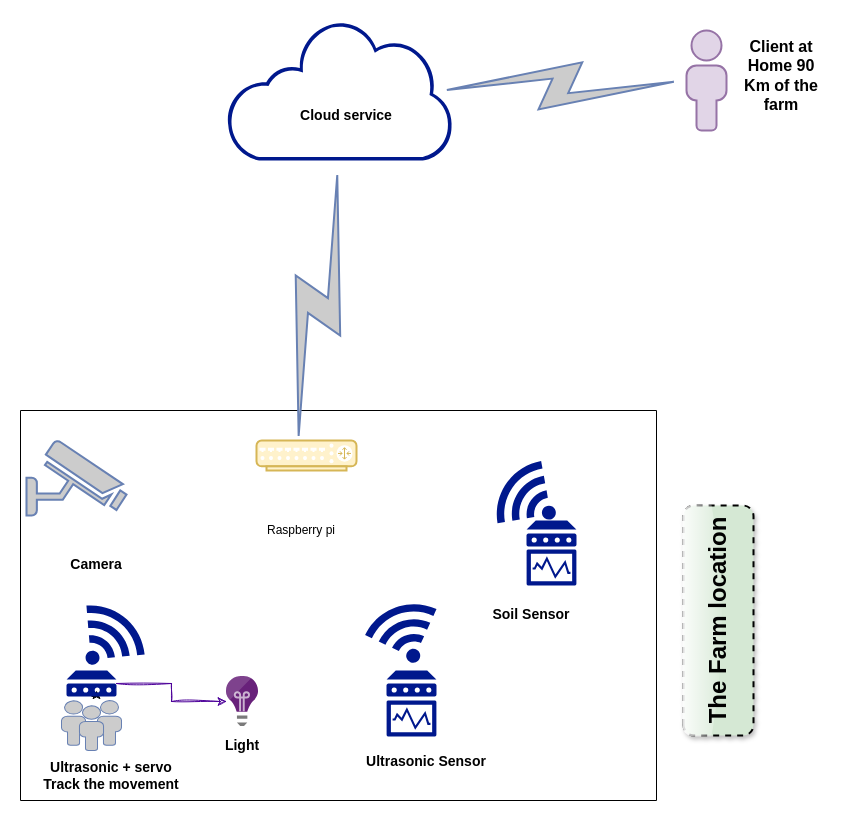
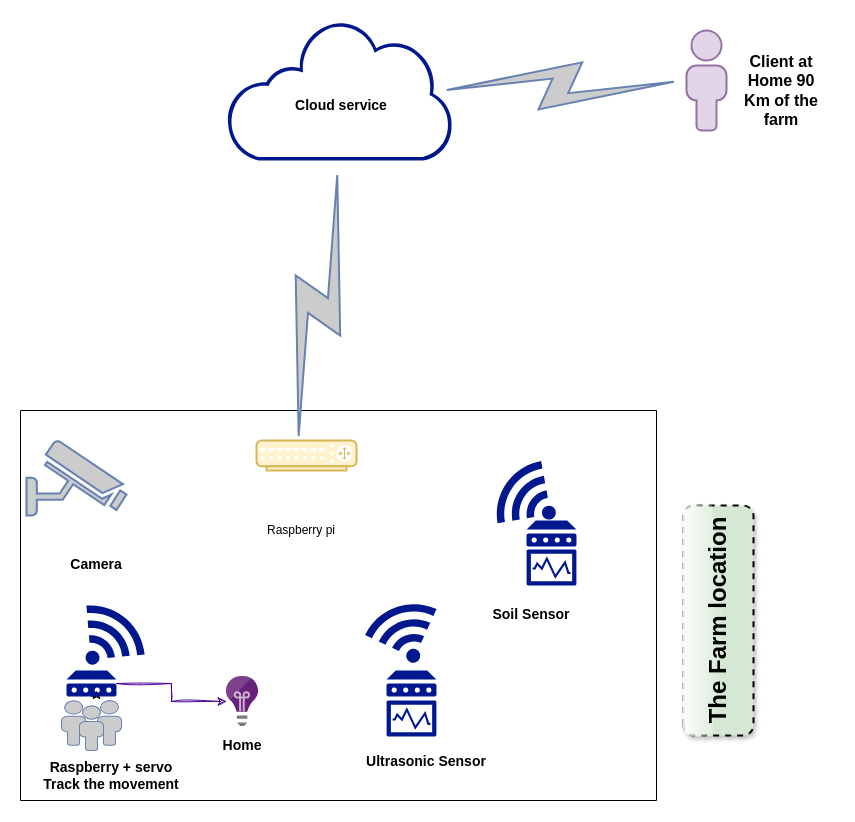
- <mxCell id="4" value="&lt;font style=&quot;font-size: 16px;&quot;&gt;&lt;b&gt;Client at&lt;br&gt;Home 90 Km of the farm&lt;/b&gt;&lt;/font&gt;" style="text;html=1;align=center;verticalAlign=middle;whiteSpace=wrap;rounded=0;" vertex="1" parent="1"><mxGeometry x="736" y="15" width="90" height="120" as="geometry" /></mxCell>
+ <mxCell id="4" value="&lt;font style=&quot;font-size: 16px;&quot;&gt;&lt;b&gt;Client at&lt;br&gt;Home 90 Km of the farm&lt;/b&gt;&lt;/font&gt;" style="text;html=1;align=center;verticalAlign=middle;whiteSpace=wrap;rounded=0;" vertex="1" parent="1"><mxGeometry x="736" y="30" width="90" height="120" as="geometry" /></mxCell>
- <mxCell id="26" value="&lt;font style=&quot;font-size: 14px;&quot;&gt;&lt;b&gt;Cloud service&lt;/b&gt;&lt;/font&gt;" style="text;html=1;align=center;verticalAlign=middle;whiteSpace=wrap;rounded=0;" vertex="1" parent="1"><mxGeometry x="291" y="100" width="110" height="30" as="geometry" /></mxCell>
+ <mxCell id="26" value="&lt;font style=&quot;font-size: 14px;&quot;&gt;&lt;b&gt;Cloud service&lt;/b&gt;&lt;/font&gt;" style="text;html=1;align=center;verticalAlign=middle;whiteSpace=wrap;rounded=0;" vertex="1" parent="1"><mxGeometry x="286" y="90" width="110" height="30" as="geometry" /></mxCell>
- <mxCell id="29" value="&lt;font style=&quot;font-size: 14px;&quot;&gt;&lt;b&gt;Light&lt;/b&gt;&lt;/font&gt;" style="text;html=1;align=center;verticalAlign=middle;whiteSpace=wrap;rounded=0;" vertex="1" parent="1"><mxGeometry x="172" y="726" width="140" height="37.5" as="geometry" /></mxCell>
+ <mxCell id="29" value="&lt;font style=&quot;font-size: 14px;&quot;&gt;&lt;b&gt;Home&lt;/b&gt;&lt;/font&gt;" style="text;html=1;align=center;verticalAlign=middle;whiteSpace=wrap;rounded=0;" vertex="1" parent="1"><mxGeometry x="172" y="726" width="140" height="37.5" as="geometry" /></mxCell>
- <mxCell id="23" value="&lt;font style=&quot;font-size: 14px;&quot;&gt;&lt;b&gt;Ultrasonic + servo&lt;br&gt;Track the movement&lt;/b&gt;&lt;/font&gt;" style="text;html=1;align=center;verticalAlign=middle;whiteSpace=wrap;rounded=0;" vertex="1" parent="1"><mxGeometry x="36" y="750" width="150" height="50" as="geometry" /></mxCell>
+ <mxCell id="23" value="&lt;font style=&quot;font-size: 14px;&quot;&gt;&lt;b&gt;Raspberry + servo&lt;br&gt;Track the movement&lt;/b&gt;&lt;/font&gt;" style="text;html=1;align=center;verticalAlign=middle;whiteSpace=wrap;rounded=0;" vertex="1" parent="1"><mxGeometry x="36" y="750" width="150" height="50" as="geometry" /></mxCell>
